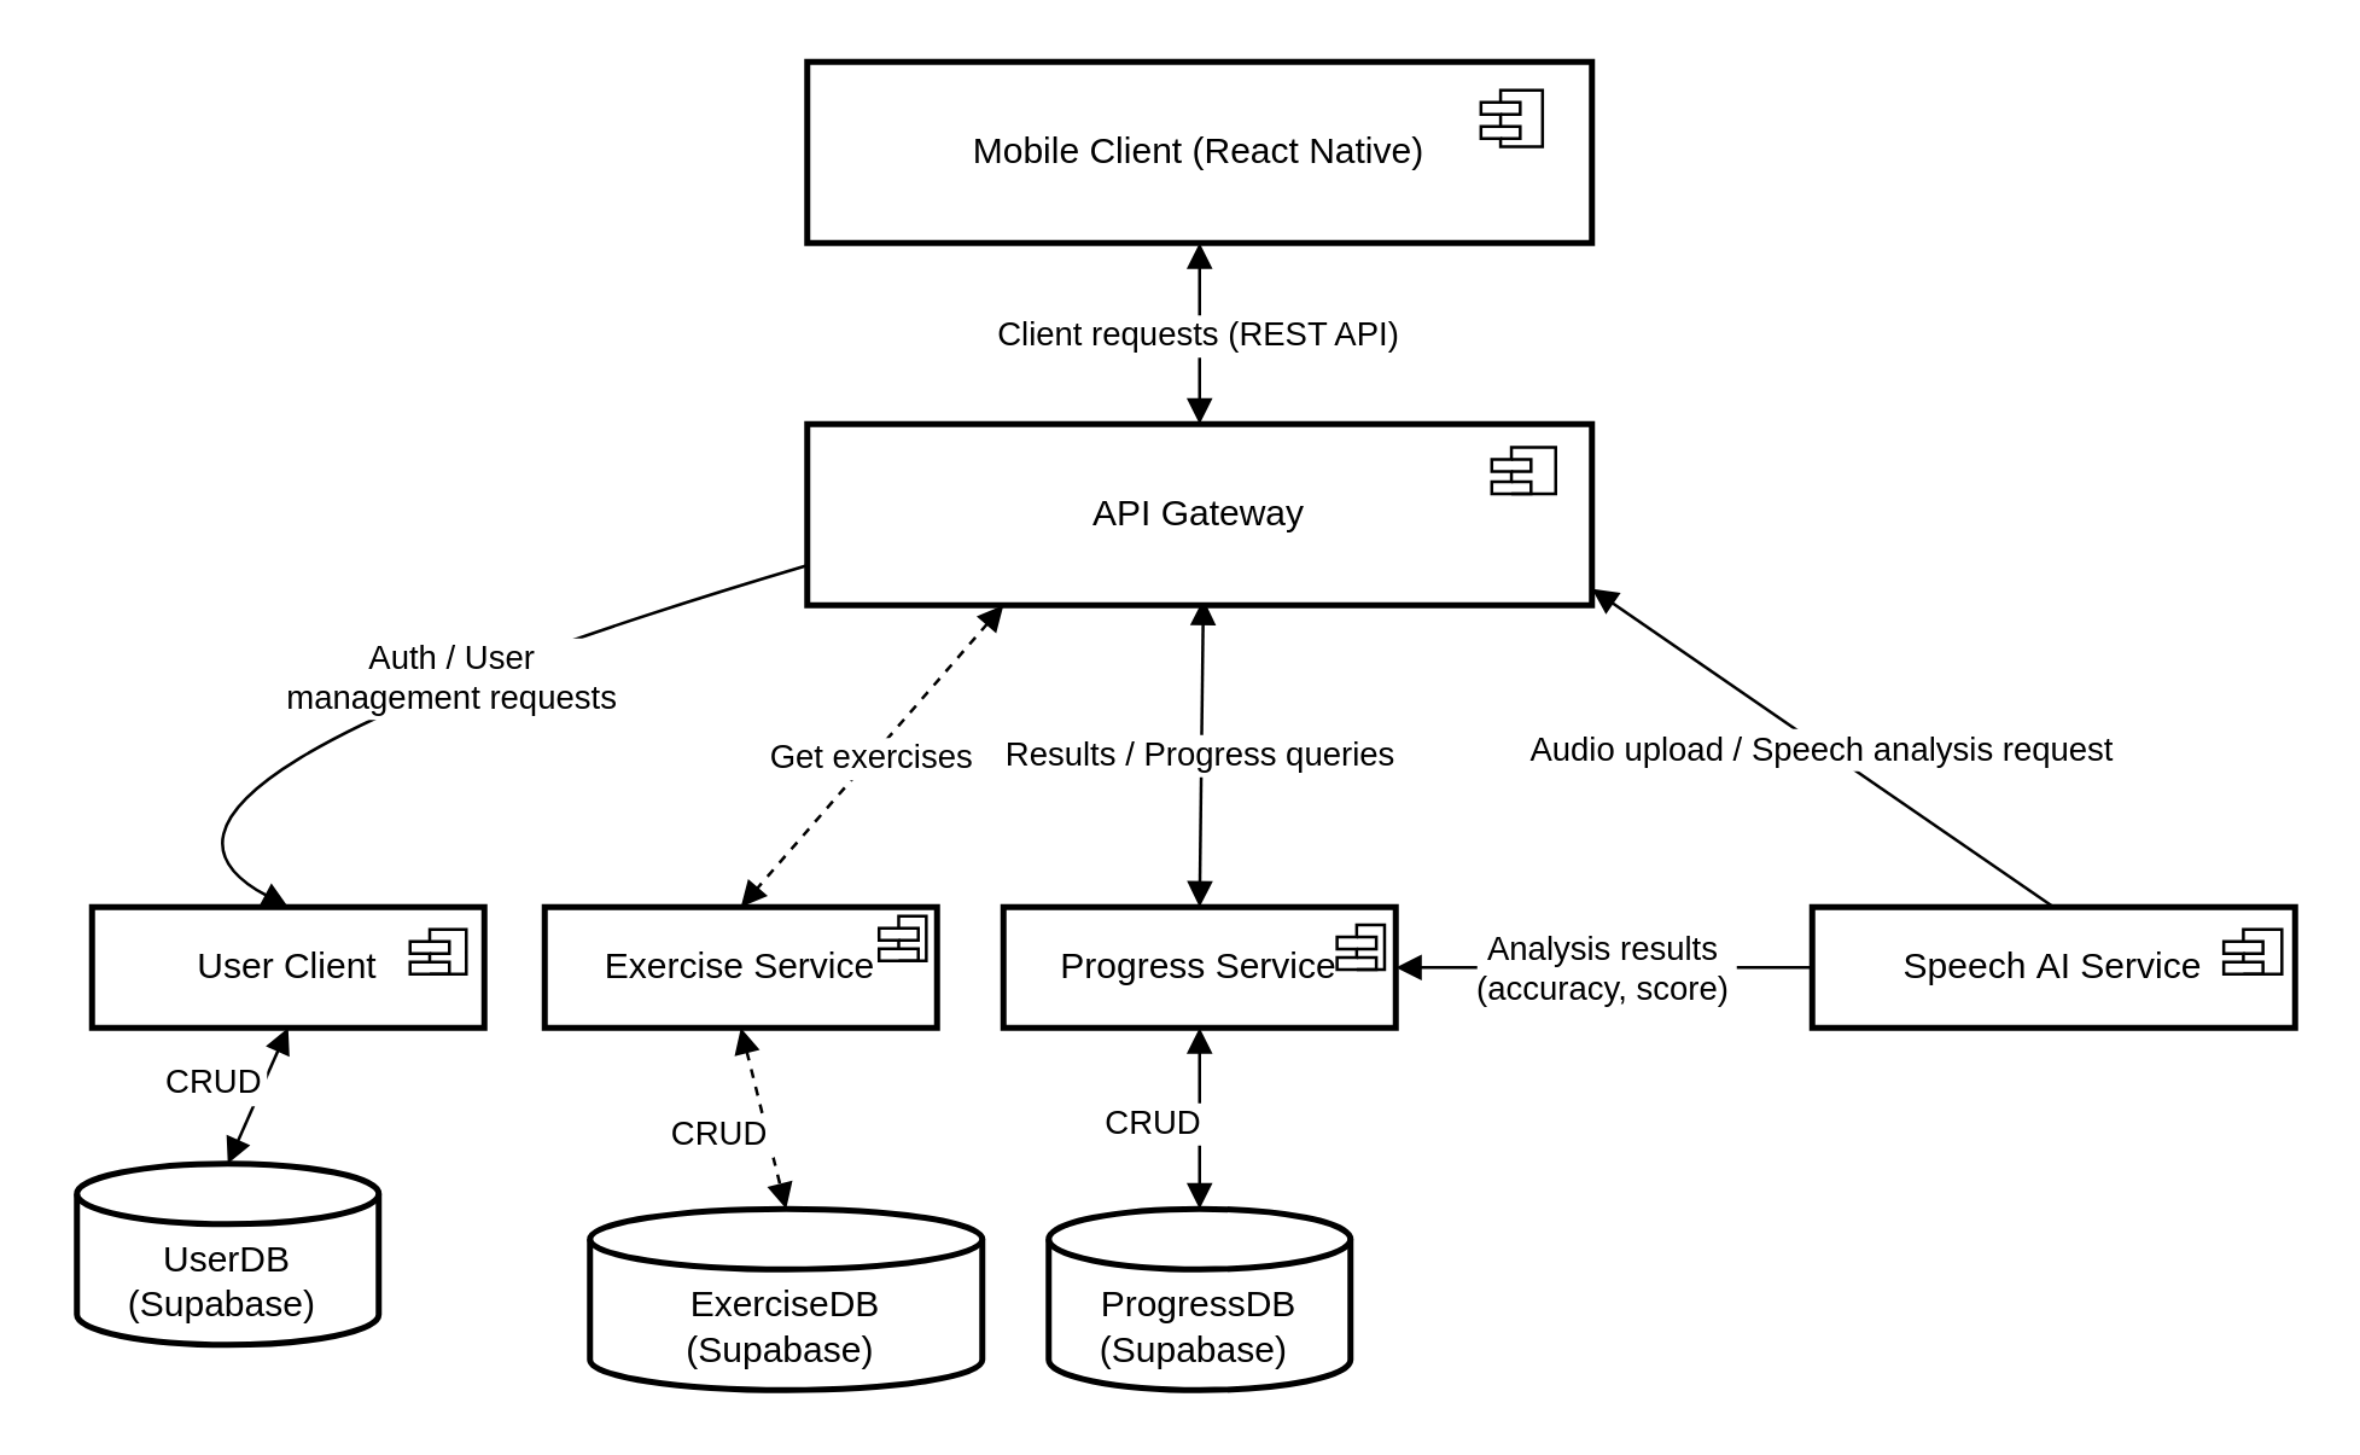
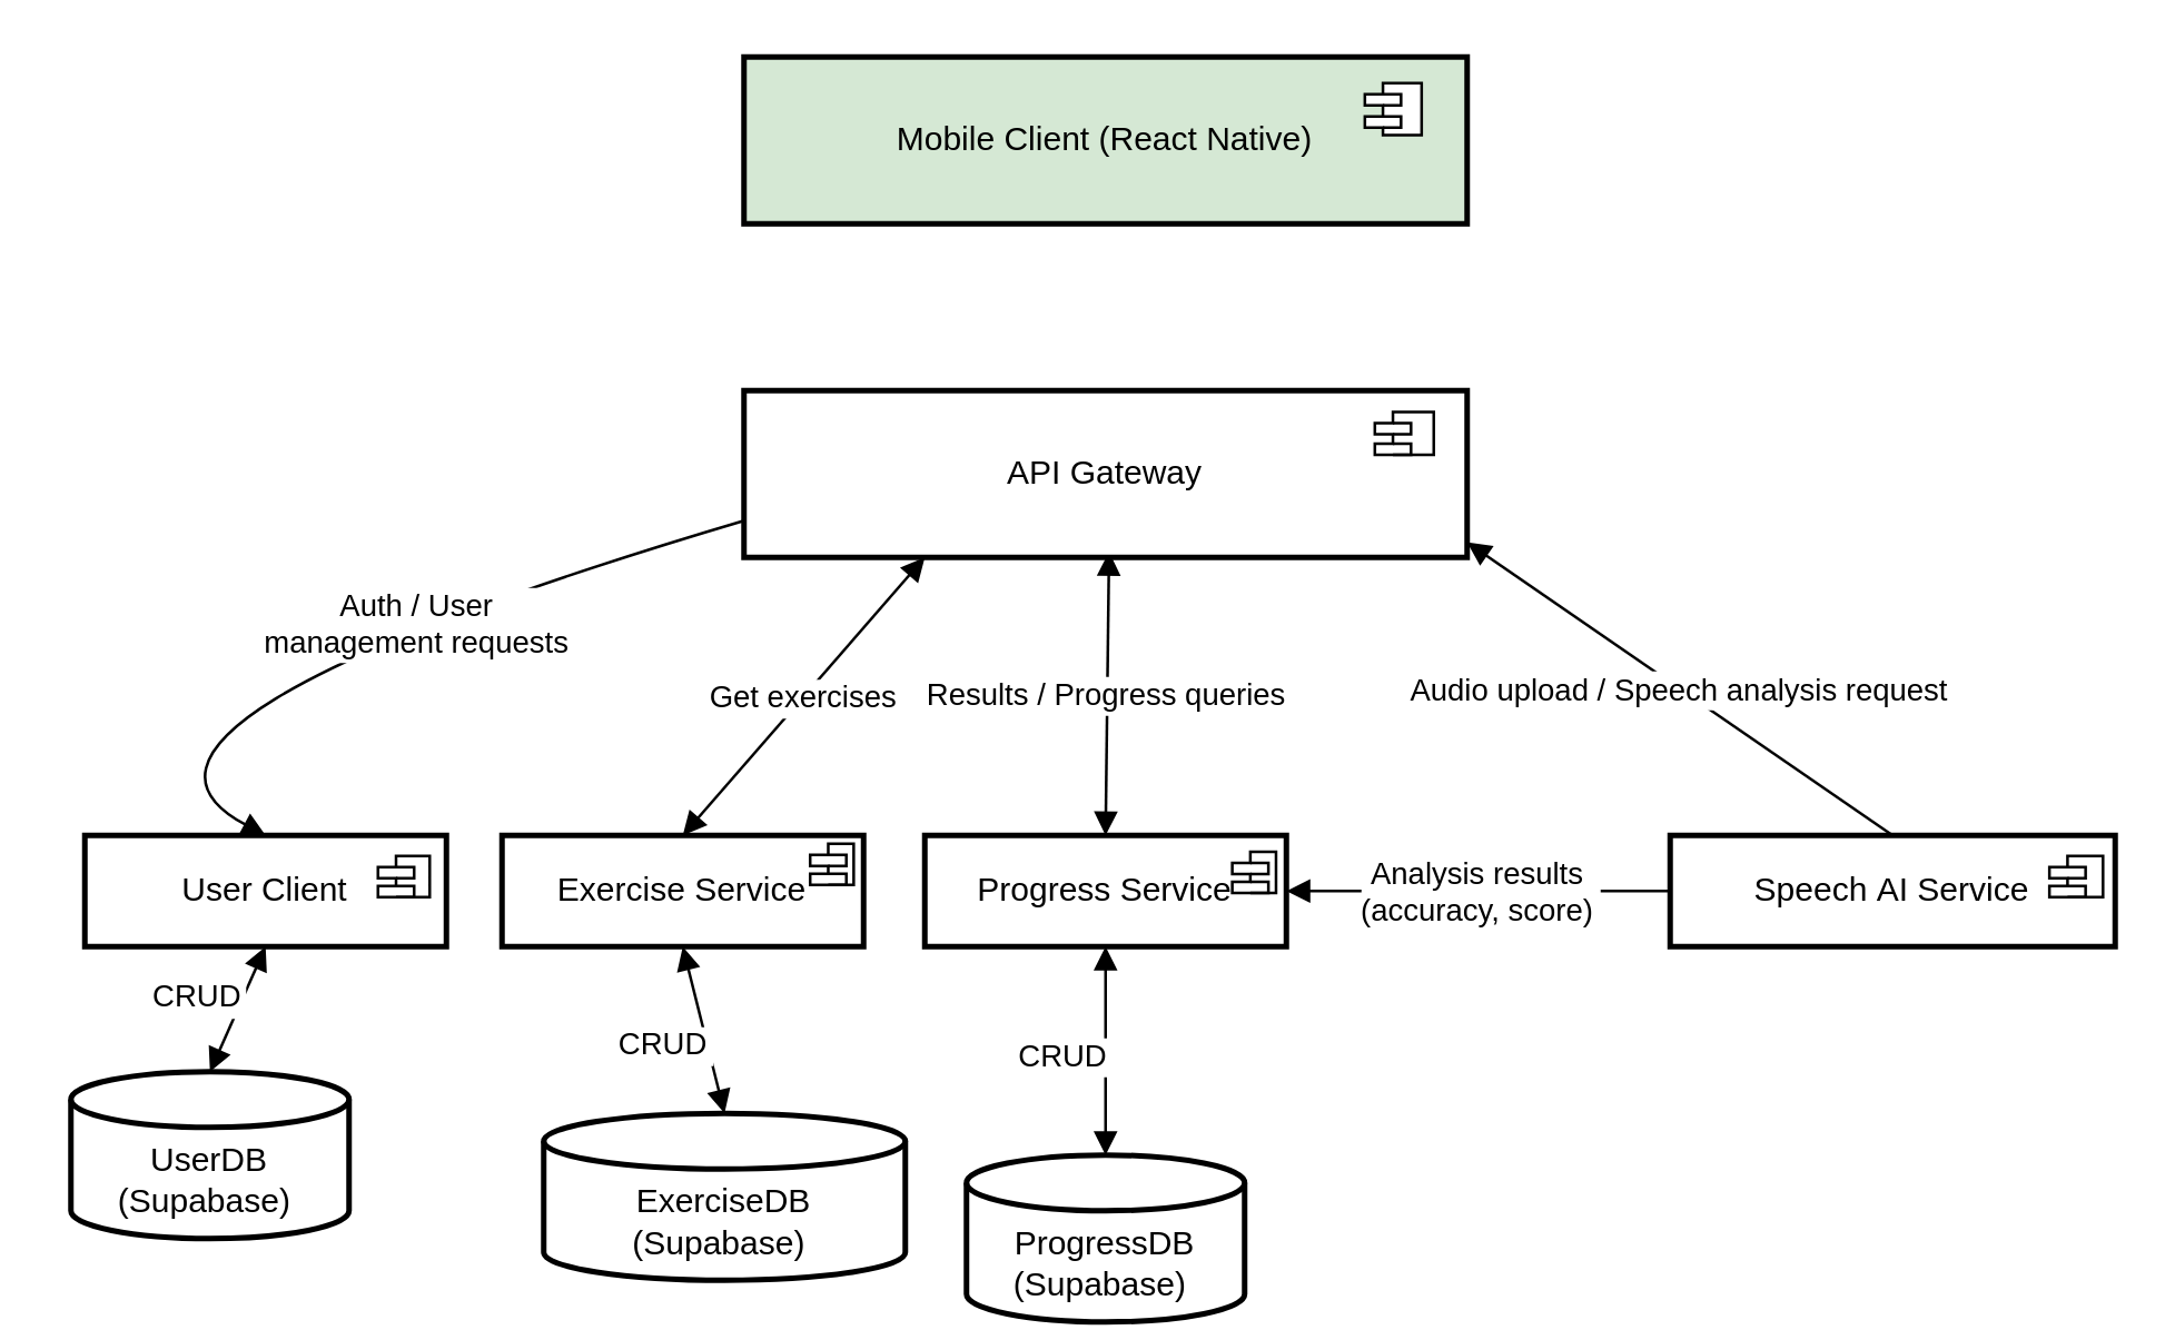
- <mxCell id="24" value="Mobile Client (React Native)" style="whiteSpace=wrap;strokeWidth=2;" parent="23" vertex="1"><mxGeometry width="260" height="60" as="geometry" /></mxCell>
+ <mxCell id="24" value="Mobile Client (React Native)" style="whiteSpace=wrap;strokeWidth=2;fillColor=#d5e8d4;" parent="23" vertex="1"><mxGeometry width="260" height="60" as="geometry" /></mxCell>
- <mxCell id="26" value="Client requests (REST API)" style="curved=1;startArrow=block;endArrow=block;exitX=0.5;exitY=0;rounded=0;exitDx=0;exitDy=0;startFill=1;endFill=1;entryX=0.5;entryY=1;entryDx=0;entryDy=0;" parent="1" edge="1" target="24" source="21"><mxGeometry relative="1" as="geometry"><Array as="points" /><mxPoint x="396.5" y="120" as="sourcePoint" /><mxPoint x="420" y="50" as="targetPoint" /></mxGeometry></mxCell>
- <mxCell id="4" value="Get exercises" style="startArrow=block;endArrow=block;exitX=0.25;exitY=1;entryX=0.5;entryY=0;rounded=0;entryDx=0;entryDy=0;startFill=1;exitDx=0;exitDy=0;dashed=1;" parent="1" source="21" target="12" edge="1"><mxGeometry relative="1" as="geometry" /></mxCell>
+ <mxCell id="4" value="Get exercises" style="startArrow=block;endArrow=block;exitX=0.25;exitY=1;entryX=0.5;entryY=0;rounded=0;entryDx=0;entryDy=0;startFill=1;exitDx=0;exitDy=0;" parent="1" source="21" target="12" edge="1"><mxGeometry relative="1" as="geometry" /></mxCell>
- <mxCell id="29" value="CRUD" style="startArrow=block;endArrow=block;exitX=0.5;exitY=1;entryX=0.5;entryY=0;rounded=0;entryDx=0;entryDy=0;entryPerimeter=0;exitDx=0;exitDy=0;startFill=1;dashed=1;" edge="1" parent="1" target="28" source="12"><mxGeometry x="0.043" y="-15" relative="1" as="geometry"><mxPoint x="217.5" y="347" as="sourcePoint" /><mxPoint x="488.5" y="457" as="targetPoint" /><mxPoint as="offset" /></mxGeometry></mxCell>
+ <mxCell id="29" value="CRUD" style="startArrow=block;endArrow=block;exitX=0.5;exitY=1;entryX=0.5;entryY=0;rounded=0;entryDx=0;entryDy=0;entryPerimeter=0;exitDx=0;exitDy=0;startFill=1;" edge="1" parent="1" target="28" source="12"><mxGeometry x="0.043" y="-15" relative="1" as="geometry"><mxPoint x="217.5" y="347" as="sourcePoint" /><mxPoint x="488.5" y="457" as="targetPoint" /><mxPoint as="offset" /></mxGeometry></mxCell>
- <mxCell id="30" value="ProgressDB &#10;(Supabase) " style="shape=cylinder3;boundedLbl=1;backgroundOutline=1;size=10;strokeWidth=2;whiteSpace=wrap;" vertex="1" parent="1"><mxGeometry x="347" y="400" width="100" height="60" as="geometry" /></mxCell>
+ <mxCell id="30" value="ProgressDB &#10;(Supabase) " style="shape=cylinder3;boundedLbl=1;backgroundOutline=1;size=10;strokeWidth=2;whiteSpace=wrap;" vertex="1" parent="1"><mxGeometry x="347" y="415" width="100" height="60" as="geometry" /></mxCell>
